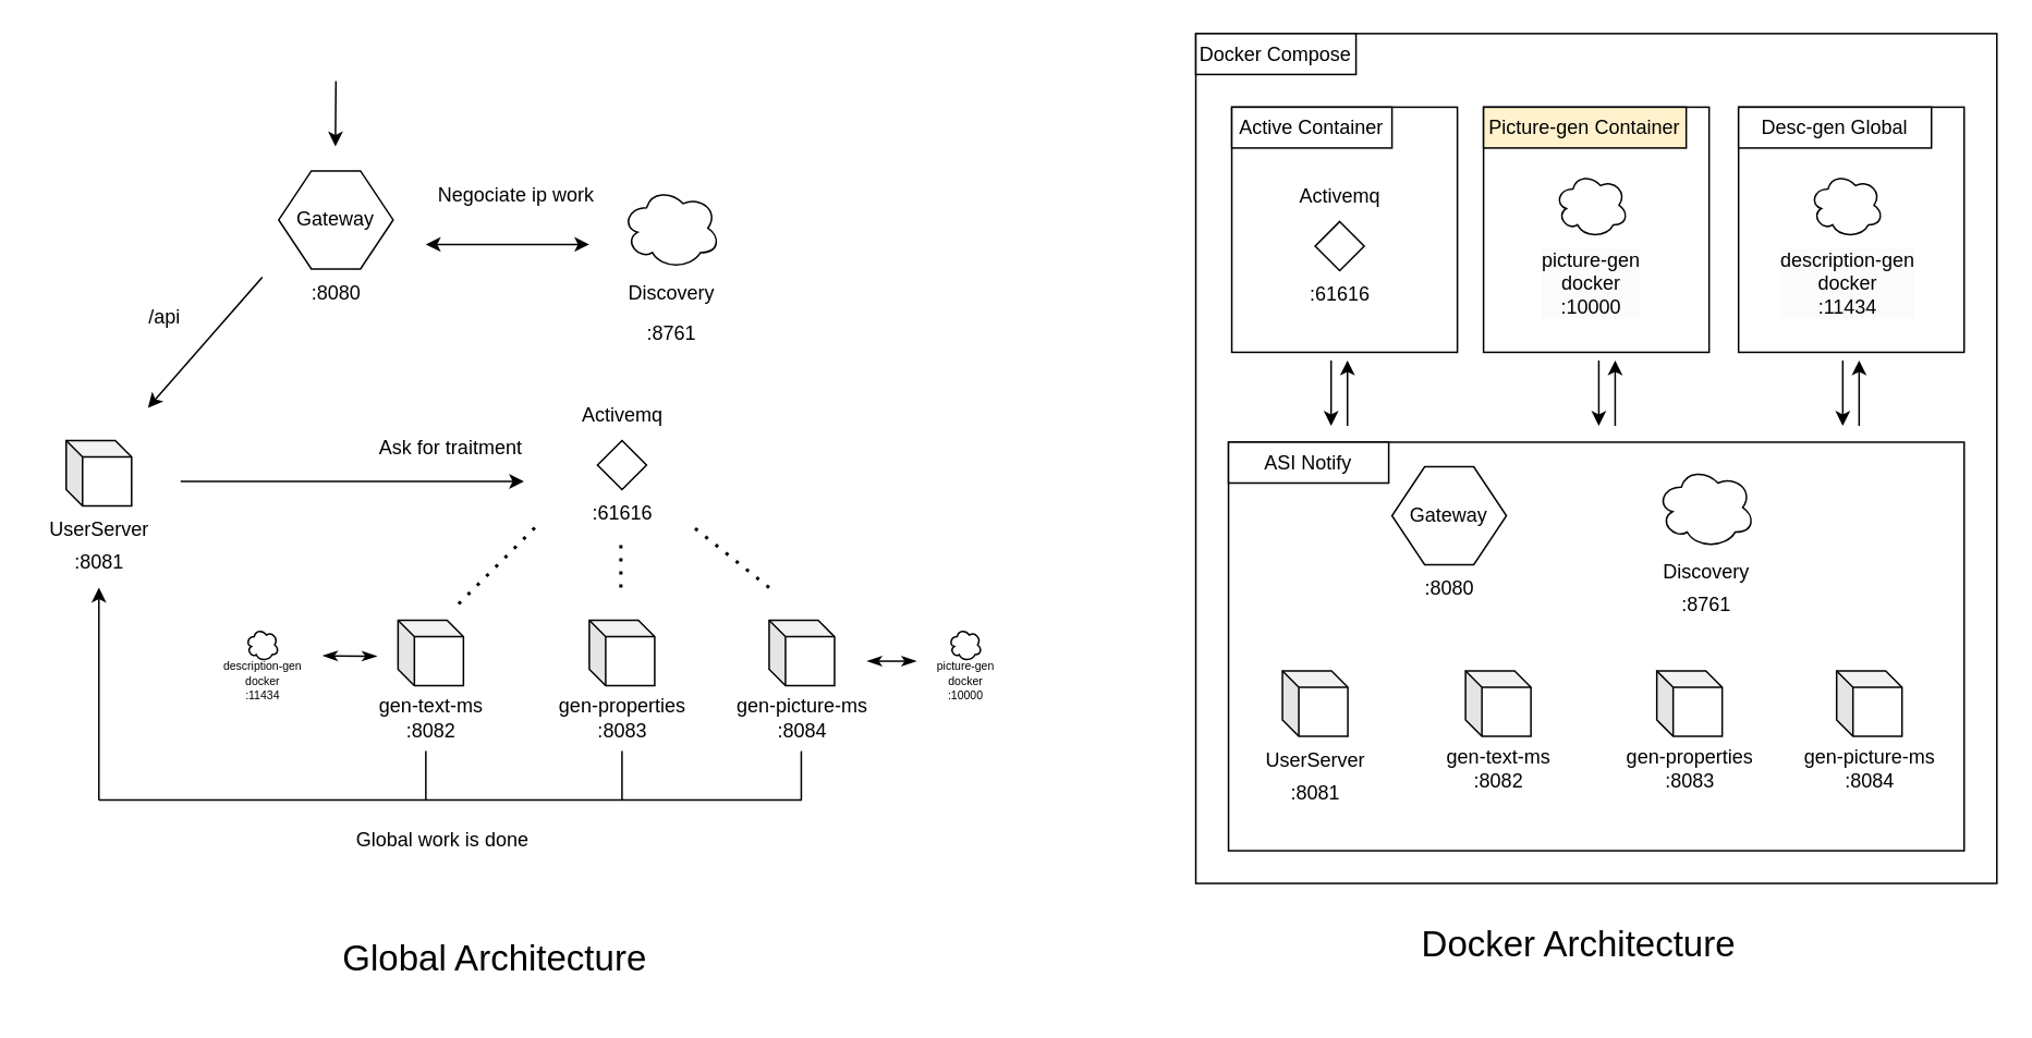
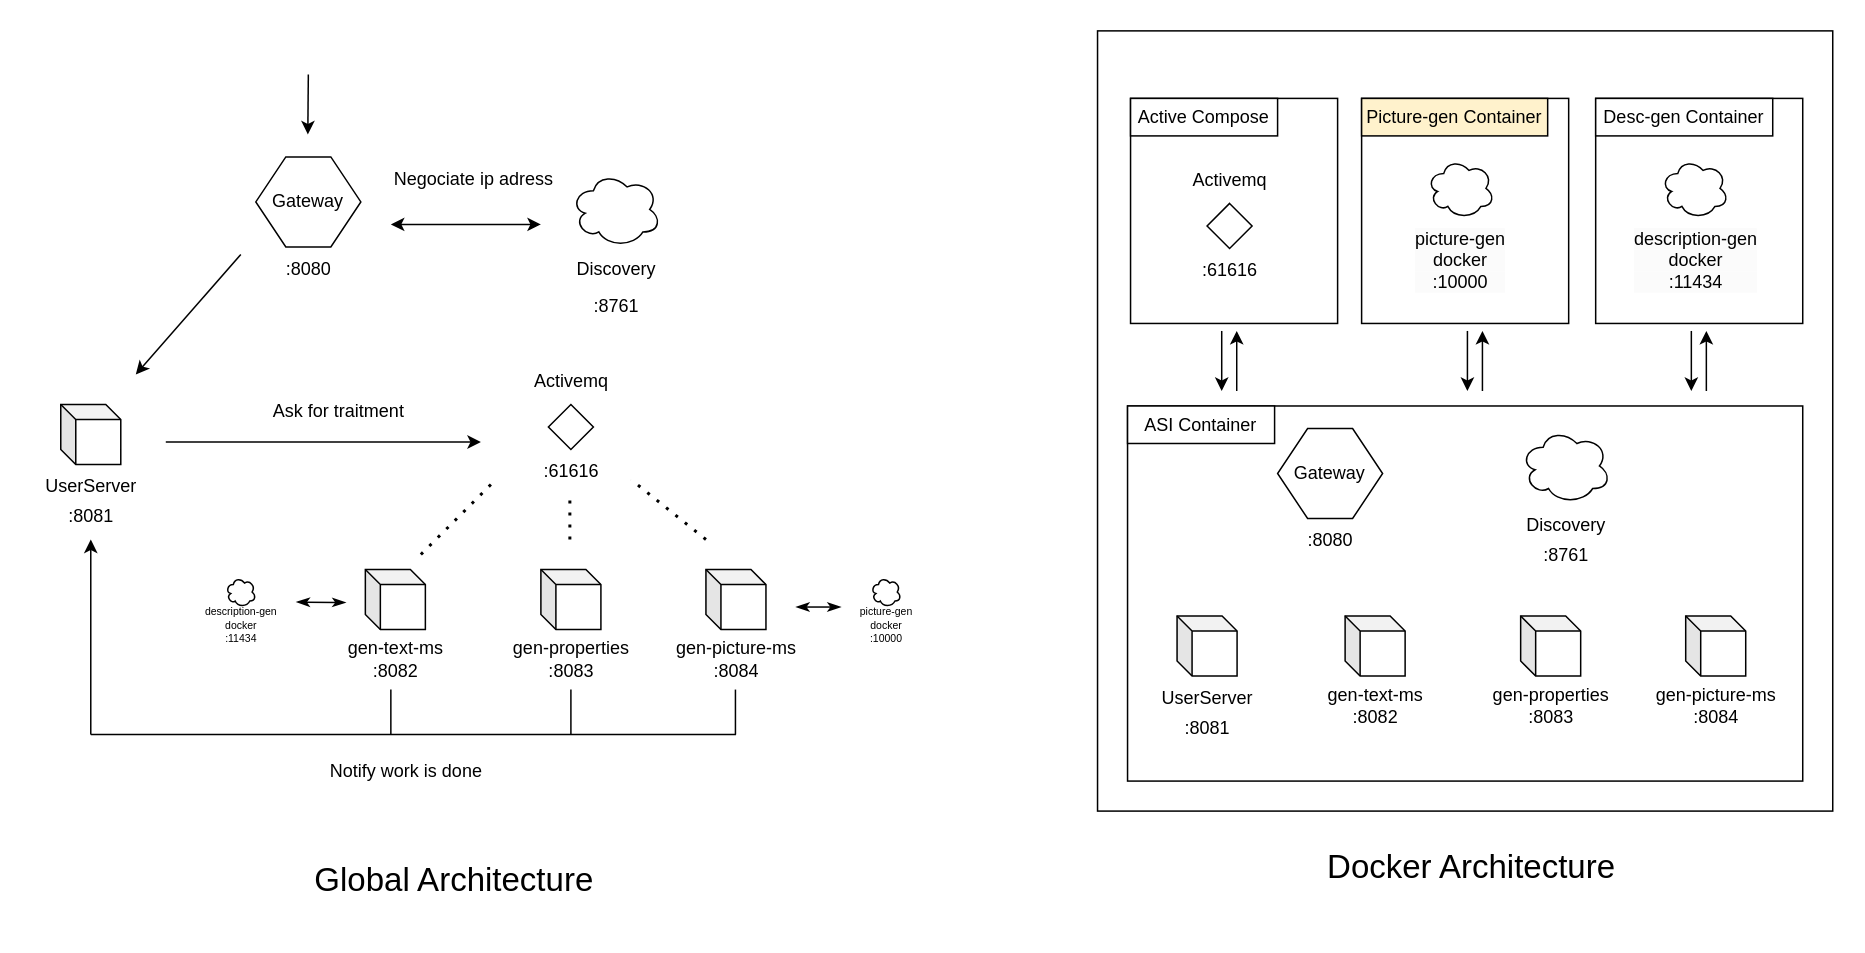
- <mxCell id="65" value="Docker Compose" style="rounded=0;whiteSpace=wrap;html=1;" vertex="1" parent="1"><mxGeometry x="731" y="20" width="98" height="25" as="geometry" /></mxCell>
- <mxCell id="63" value="Active Container" style="rounded=0;whiteSpace=wrap;html=1;" vertex="1" parent="1"><mxGeometry x="753" y="65" width="98" height="25" as="geometry" /></mxCell>
+ <mxCell id="63" value="Active Compose" style="rounded=0;whiteSpace=wrap;html=1;" vertex="1" parent="1"><mxGeometry x="753" y="65" width="98" height="25" as="geometry" /></mxCell>
- <mxCell id="77" value="Desc-gen Global" style="rounded=0;whiteSpace=wrap;html=1;" vertex="1" parent="1"><mxGeometry x="1063" y="65" width="118" height="25" as="geometry" /></mxCell>
+ <mxCell id="77" value="Desc-gen Container" style="rounded=0;whiteSpace=wrap;html=1;" vertex="1" parent="1"><mxGeometry x="1063" y="65" width="118" height="25" as="geometry" /></mxCell>
- <mxCell id="37" value="Negociate ip work" style="text;html=1;align=center;verticalAlign=middle;resizable=0;points=[];autosize=1;strokeColor=none;fillColor=none;" vertex="1" parent="1"><mxGeometry x="250" y="104" width="130" height="30" as="geometry" /></mxCell>
+ <mxCell id="37" value="Negociate ip adress" style="text;html=1;align=center;verticalAlign=middle;resizable=0;points=[];autosize=1;strokeColor=none;fillColor=none;" vertex="1" parent="1"><mxGeometry x="250" y="104" width="130" height="30" as="geometry" /></mxCell>
- <mxCell id="20" value="/api" style="text;html=1;align=center;verticalAlign=middle;resizable=0;points=[];autosize=1;strokeColor=none;fillColor=none;" vertex="1" parent="1"><mxGeometry x="80" y="179" width="40" height="30" as="geometry" /></mxCell>
- <mxCell id="36" value="Ask for traitment" style="text;html=1;align=center;verticalAlign=middle;resizable=0;points=[];autosize=1;strokeColor=none;fillColor=none;" vertex="1" parent="1"><mxGeometry x="220" y="259" width="110" height="30" as="geometry" /></mxCell>
+ <mxCell id="36" value="Ask for traitment" style="text;html=1;align=center;verticalAlign=middle;resizable=0;points=[];autosize=1;strokeColor=none;fillColor=none;" vertex="1" parent="1"><mxGeometry x="170" y="259" width="110" height="30" as="geometry" /></mxCell>
- <mxCell id="64" value="ASI Notify" style="rounded=0;whiteSpace=wrap;html=1;" vertex="1" parent="1"><mxGeometry x="751" y="270" width="98" height="25" as="geometry" /></mxCell>
+ <mxCell id="64" value="ASI Container" style="rounded=0;whiteSpace=wrap;html=1;" vertex="1" parent="1"><mxGeometry x="751" y="270" width="98" height="25" as="geometry" /></mxCell>
- <mxCell id="35" value="Global work is done" style="text;html=1;align=center;verticalAlign=middle;resizable=0;points=[];autosize=1;strokeColor=none;fillColor=none;" vertex="1" parent="1"><mxGeometry x="210" y="499" width="120" height="30" as="geometry" /></mxCell>
+ <mxCell id="35" value="Notify work is done" style="text;html=1;align=center;verticalAlign=middle;resizable=0;points=[];autosize=1;strokeColor=none;fillColor=none;" vertex="1" parent="1"><mxGeometry x="210" y="499" width="120" height="30" as="geometry" /></mxCell>
- <mxCell id="39" value="&lt;p style=&quot;line-height: 120%;&quot;&gt;&lt;font style=&quot;font-size: 22px;&quot;&gt;Docker Architecture&amp;nbsp;&lt;/font&gt;&lt;/p&gt;" style="text;html=1;align=center;verticalAlign=middle;resizable=0;points=[];autosize=1;strokeColor=none;fillColor=none;" vertex="1" parent="1"><mxGeometry x="858" y="554" width="220" height="50" as="geometry" /></mxCell>
+ <mxCell id="39" value="&lt;p style=&quot;line-height: 120%;&quot;&gt;&lt;font style=&quot;font-size: 22px;&quot;&gt;Docker Architecture&amp;nbsp;&lt;/font&gt;&lt;/p&gt;" style="text;html=1;align=center;verticalAlign=middle;resizable=0;points=[];autosize=1;strokeColor=none;fillColor=none;" vertex="1" parent="1"><mxGeometry x="873" y="554" width="220" height="50" as="geometry" /></mxCell>
